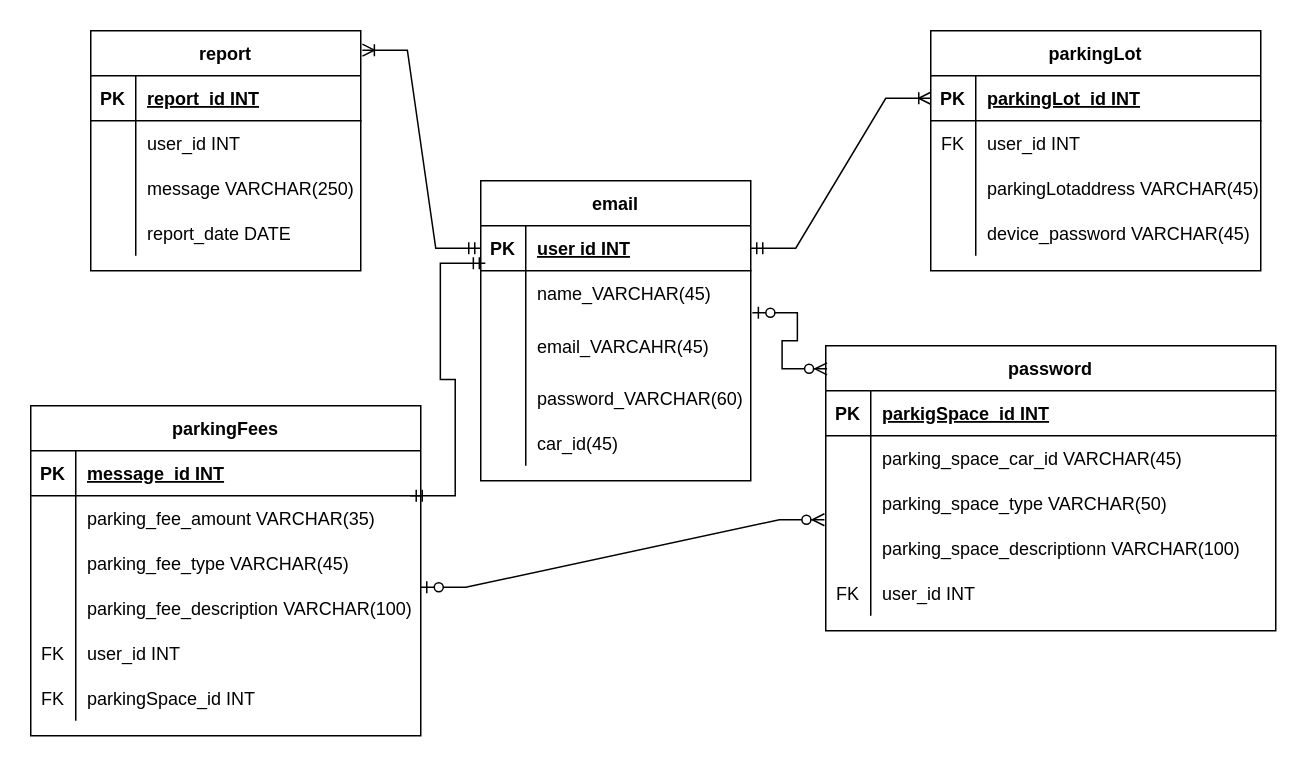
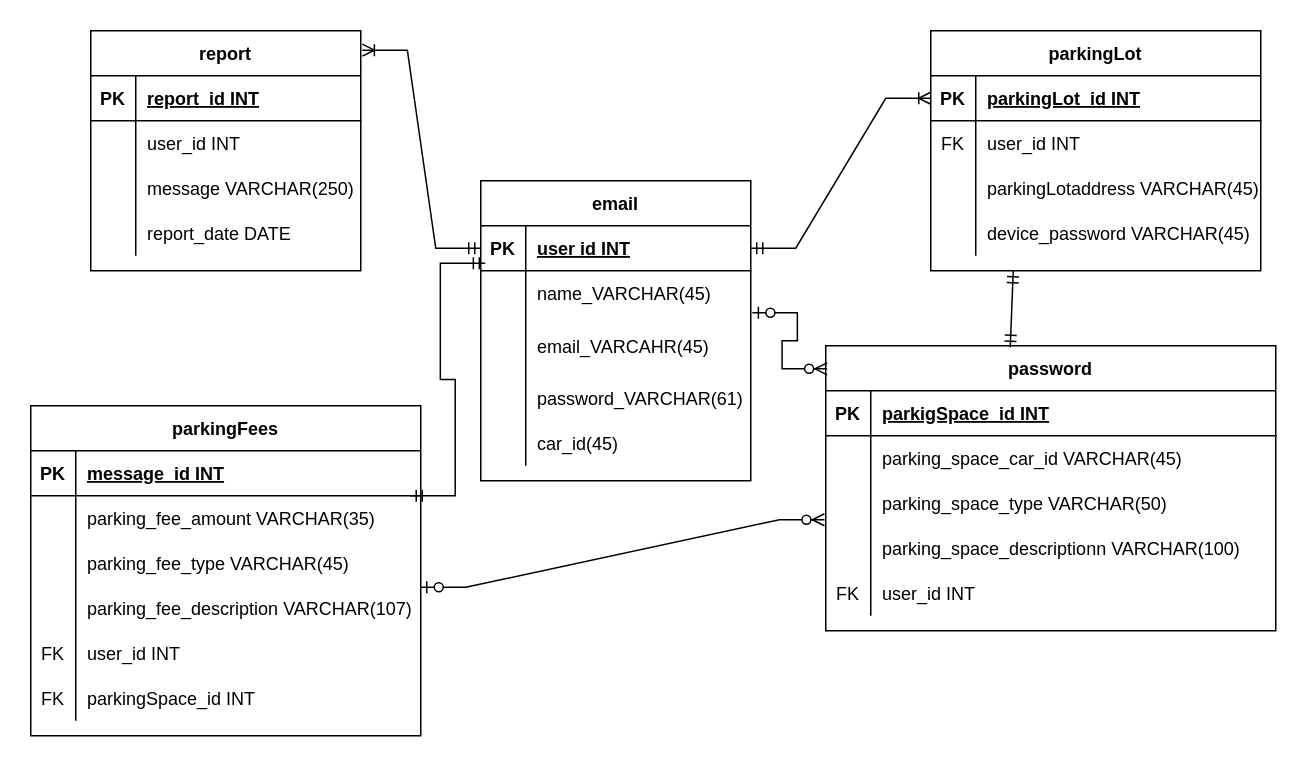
+ <mxCell id="63" value="" style="fontSize=12;html=1;endArrow=ERmandOne;startArrow=ERmandOne;rounded=0;entryX=0.25;entryY=1;entryDx=0;entryDy=0;exitX=0.41;exitY=0.005;exitDx=0;exitDy=0;exitPerimeter=0;" edge="1" parent="1" source="46" target="18"><mxGeometry width="100" height="100" relative="1" as="geometry"><mxPoint x="400" y="250" as="sourcePoint" /><mxPoint x="500" y="150" as="targetPoint" /><Array as="points" /></mxGeometry></mxCell>
- <mxCell id="14" value="password_VARCHAR(60)" style="shape=partialRectangle;connectable=0;fillColor=none;top=0;left=0;bottom=0;right=0;align=left;spacingLeft=6;overflow=hidden;" parent="12" vertex="1"><mxGeometry x="30" width="150" height="30" as="geometry"><mxRectangle width="150" height="30" as="alternateBounds" /></mxGeometry></mxCell>
+ <mxCell id="14" value="password_VARCHAR(61)" style="shape=partialRectangle;connectable=0;fillColor=none;top=0;left=0;bottom=0;right=0;align=left;spacingLeft=6;overflow=hidden;" parent="12" vertex="1"><mxGeometry x="30" width="150" height="30" as="geometry"><mxRectangle width="150" height="30" as="alternateBounds" /></mxGeometry></mxCell>
- <mxCell id="76" value="parking_fee_description VARCHAR(100)" style="shape=partialRectangle;connectable=0;fillColor=none;top=0;left=0;bottom=0;right=0;align=left;spacingLeft=6;overflow=hidden;" vertex="1" parent="74"><mxGeometry x="30" width="230" height="30" as="geometry"><mxRectangle width="230" height="30" as="alternateBounds" /></mxGeometry></mxCell>
+ <mxCell id="76" value="parking_fee_description VARCHAR(107)" style="shape=partialRectangle;connectable=0;fillColor=none;top=0;left=0;bottom=0;right=0;align=left;spacingLeft=6;overflow=hidden;" vertex="1" parent="74"><mxGeometry x="30" width="230" height="30" as="geometry"><mxRectangle width="230" height="30" as="alternateBounds" /></mxGeometry></mxCell>
